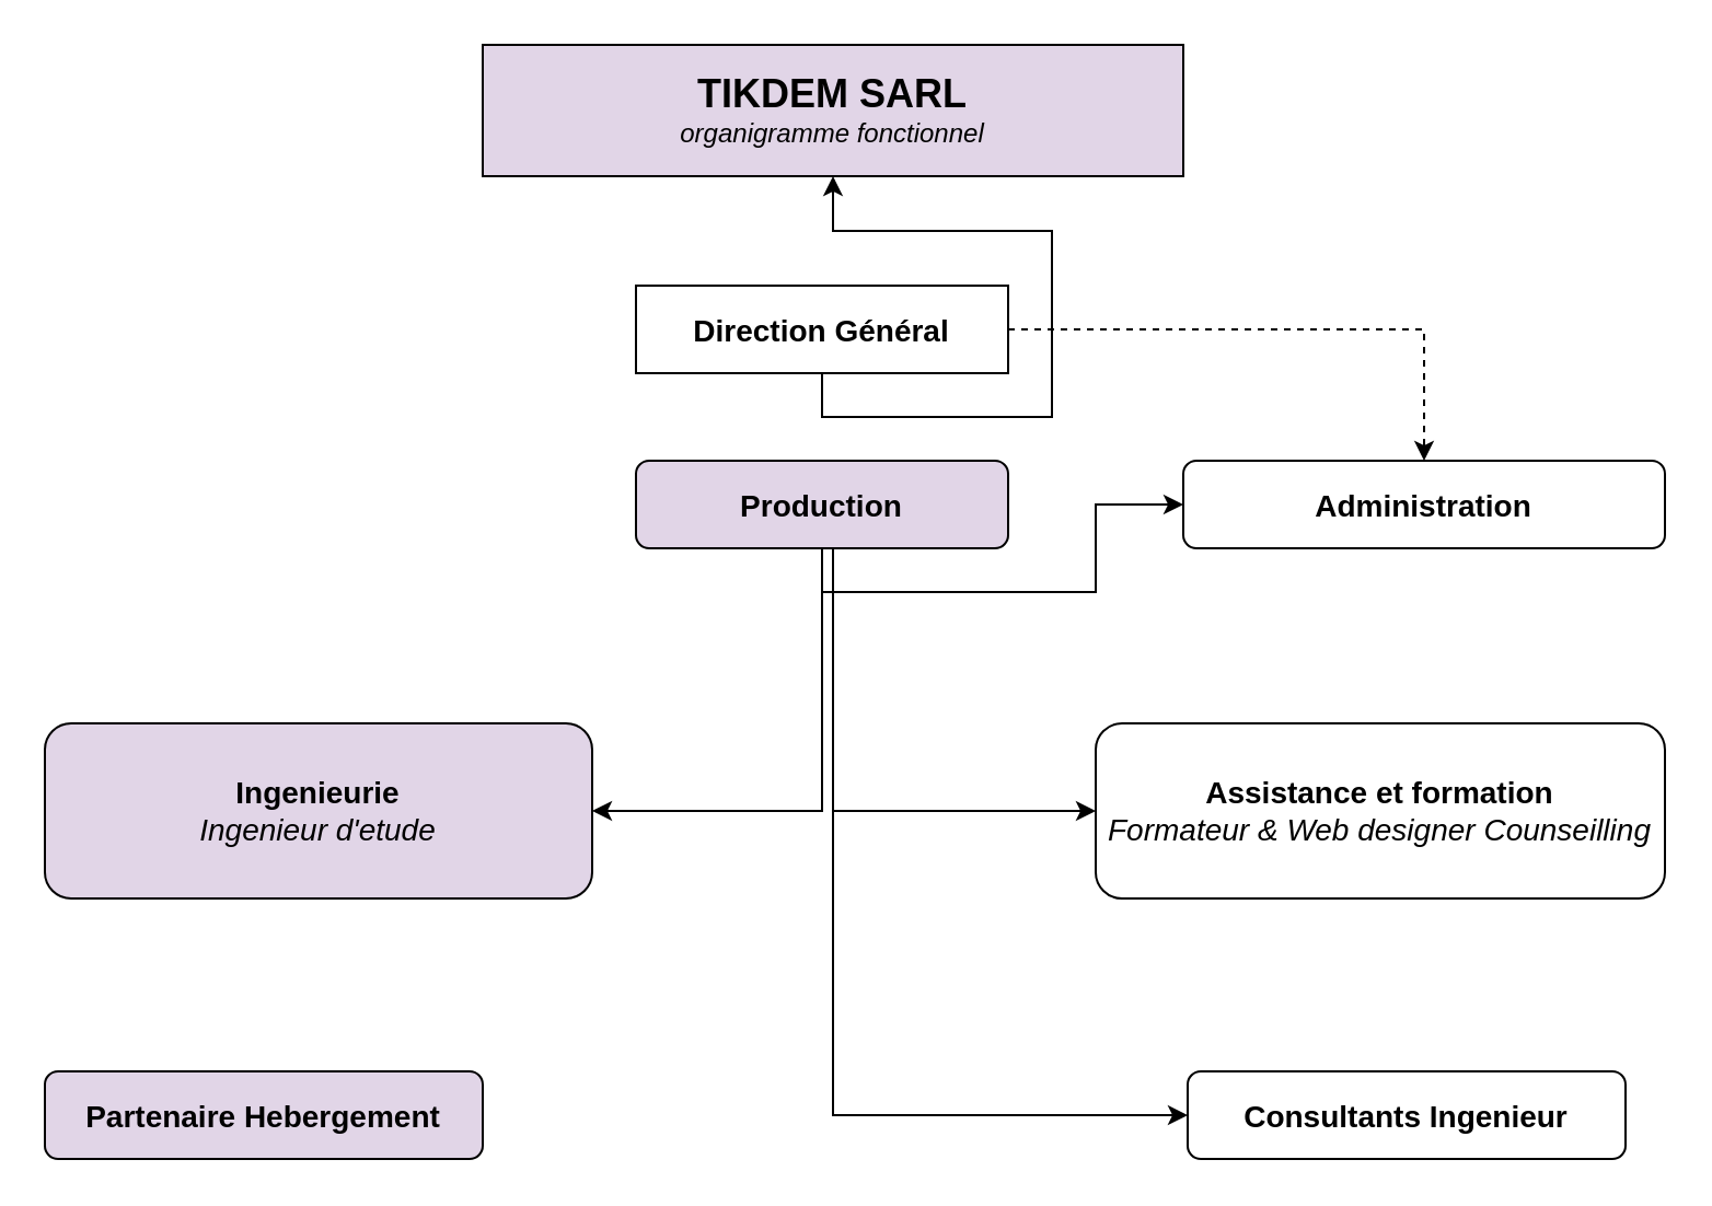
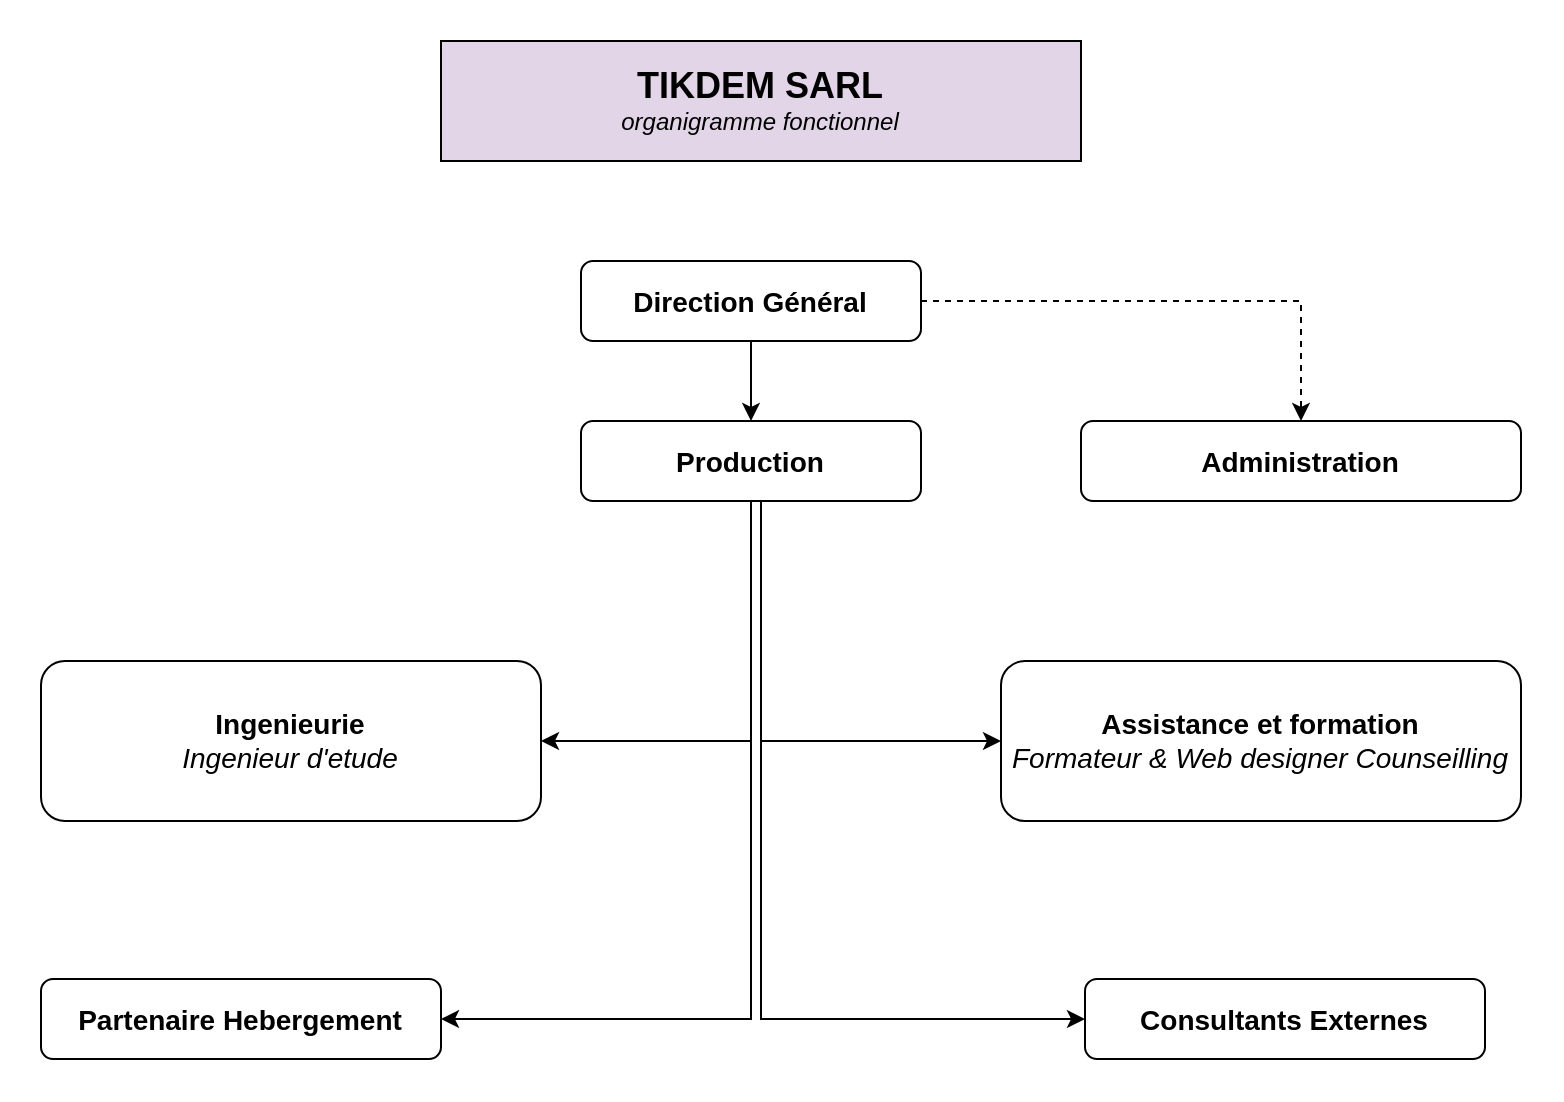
- <mxCell id="3" style="edgeStyle=orthogonalEdgeStyle;rounded=0;orthogonalLoop=1;jettySize=auto;html=1;exitX=0.5;exitY=1;exitDx=0;exitDy=0;fontSize=14;" edge="1" parent="1" source="5" target="2"><mxGeometry relative="1" as="geometry" /></mxCell>
+ <mxCell id="3" style="edgeStyle=orthogonalEdgeStyle;rounded=0;orthogonalLoop=1;jettySize=auto;html=1;exitX=0.5;exitY=1;exitDx=0;exitDy=0;entryX=0.5;entryY=0;entryDx=0;entryDy=0;fontSize=14;" edge="1" parent="1" source="5" target="11"><mxGeometry relative="1" as="geometry" /></mxCell>
- <mxCell id="5" value="&lt;font style=&quot;font-size: 14px;&quot;&gt;&lt;b&gt;Direction&amp;nbsp;&lt;/b&gt;&lt;/font&gt;&lt;span style=&quot;font-size: 14px;&quot;&gt;&lt;b&gt;Général&lt;/b&gt;&lt;/span&gt;" style="whiteSpace=wrap;html=1;fontSize=18;rounded=0;" vertex="1" parent="1"><mxGeometry x="290" y="130" width="170" height="40" as="geometry" /></mxCell>
+ <mxCell id="5" value="&lt;font style=&quot;font-size: 14px;&quot;&gt;&lt;b&gt;Direction&amp;nbsp;&lt;/b&gt;&lt;/font&gt;&lt;span style=&quot;font-size: 14px;&quot;&gt;&lt;b&gt;Général&lt;/b&gt;&lt;/span&gt;" style="rounded=1;whiteSpace=wrap;html=1;fontSize=18;" vertex="1" parent="1"><mxGeometry x="290" y="130" width="170" height="40" as="geometry" /></mxCell>
- <mxCell id="11" value="&lt;span style=&quot;font-size: 14px;&quot;&gt;&lt;b&gt;Production&lt;/b&gt;&lt;/span&gt;" style="rounded=1;whiteSpace=wrap;html=1;fontSize=18;fillColor=#e1d5e7;" vertex="1" parent="1"><mxGeometry x="290" y="210" width="170" height="40" as="geometry" /></mxCell>
+ <mxCell id="11" value="&lt;span style=&quot;font-size: 14px;&quot;&gt;&lt;b&gt;Production&lt;/b&gt;&lt;/span&gt;" style="rounded=1;whiteSpace=wrap;html=1;fontSize=18;" vertex="1" parent="1"><mxGeometry x="290" y="210" width="170" height="40" as="geometry" /></mxCell>
- <mxCell id="9" style="edgeStyle=orthogonalEdgeStyle;rounded=0;orthogonalLoop=1;jettySize=auto;html=1;exitX=0.5;exitY=1;exitDx=0;exitDy=0;fontSize=14;" edge="1" parent="1" source="11" target="6"><mxGeometry relative="1" as="geometry" /></mxCell>
+ <mxCell id="9" style="edgeStyle=orthogonalEdgeStyle;rounded=0;orthogonalLoop=1;jettySize=auto;html=1;exitX=0.5;exitY=1;exitDx=0;exitDy=0;entryX=1;entryY=0.5;entryDx=0;entryDy=0;fontSize=14;" edge="1" parent="1" source="11" target="16"><mxGeometry relative="1" as="geometry" /></mxCell>
- <mxCell id="12" value="&lt;b&gt;Ingenieurie&lt;/b&gt;&lt;br&gt;&lt;i style=&quot;&quot;&gt;Ingenieur d'etude&lt;/i&gt;" style="rounded=1;whiteSpace=wrap;html=1;fontSize=14;fillColor=#e1d5e7;" vertex="1" parent="1"><mxGeometry x="20" y="330" width="250" height="80" as="geometry" /></mxCell>
+ <mxCell id="12" value="&lt;b&gt;Ingenieurie&lt;/b&gt;&lt;br&gt;&lt;i style=&quot;&quot;&gt;Ingenieur d'etude&lt;/i&gt;" style="rounded=1;whiteSpace=wrap;html=1;fontSize=14;" vertex="1" parent="1"><mxGeometry x="20" y="330" width="250" height="80" as="geometry" /></mxCell>
- <mxCell id="16" value="&lt;span style=&quot;font-size: 14px;&quot;&gt;&lt;b&gt;Partenaire Hebergement&lt;/b&gt;&lt;/span&gt;" style="rounded=1;whiteSpace=wrap;html=1;fontSize=18;fillColor=#e1d5e7;" vertex="1" parent="1"><mxGeometry x="20" y="489" width="200" height="40" as="geometry" /></mxCell>
+ <mxCell id="16" value="&lt;span style=&quot;font-size: 14px;&quot;&gt;&lt;b&gt;Partenaire Hebergement&lt;/b&gt;&lt;/span&gt;" style="rounded=1;whiteSpace=wrap;html=1;fontSize=18;" vertex="1" parent="1"><mxGeometry x="20" y="489" width="200" height="40" as="geometry" /></mxCell>
- <mxCell id="15" value="&lt;span style=&quot;font-size: 14px;&quot;&gt;&lt;b&gt;Consultants Ingenieur&lt;/b&gt;&lt;/span&gt;" style="rounded=1;whiteSpace=wrap;html=1;fontSize=18;" vertex="1" parent="1"><mxGeometry x="542" y="489" width="200" height="40" as="geometry" /></mxCell>
+ <mxCell id="15" value="&lt;span style=&quot;font-size: 14px;&quot;&gt;&lt;b&gt;Consultants Externes&lt;/b&gt;&lt;/span&gt;" style="rounded=1;whiteSpace=wrap;html=1;fontSize=18;" vertex="1" parent="1"><mxGeometry x="542" y="489" width="200" height="40" as="geometry" /></mxCell>
